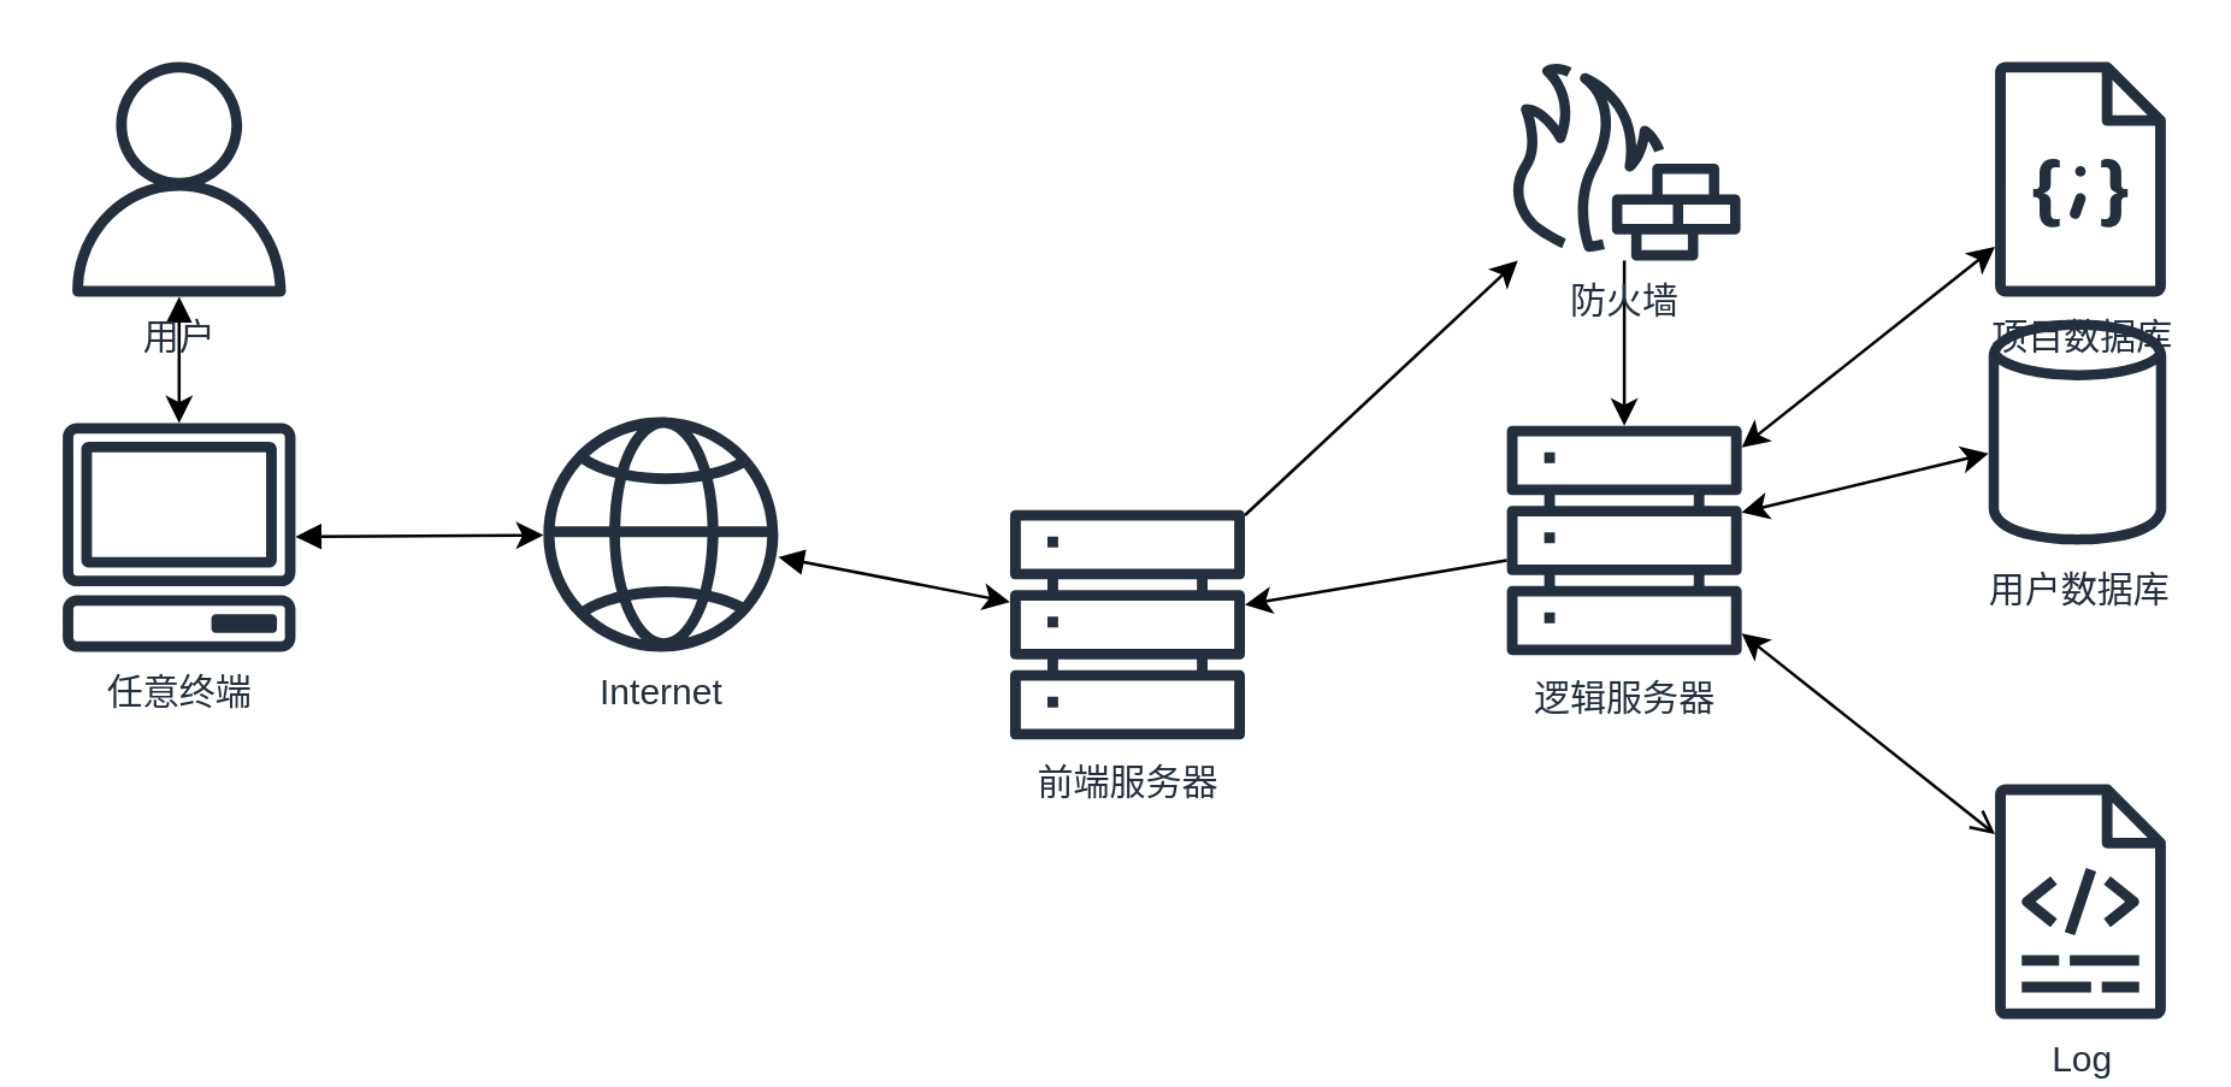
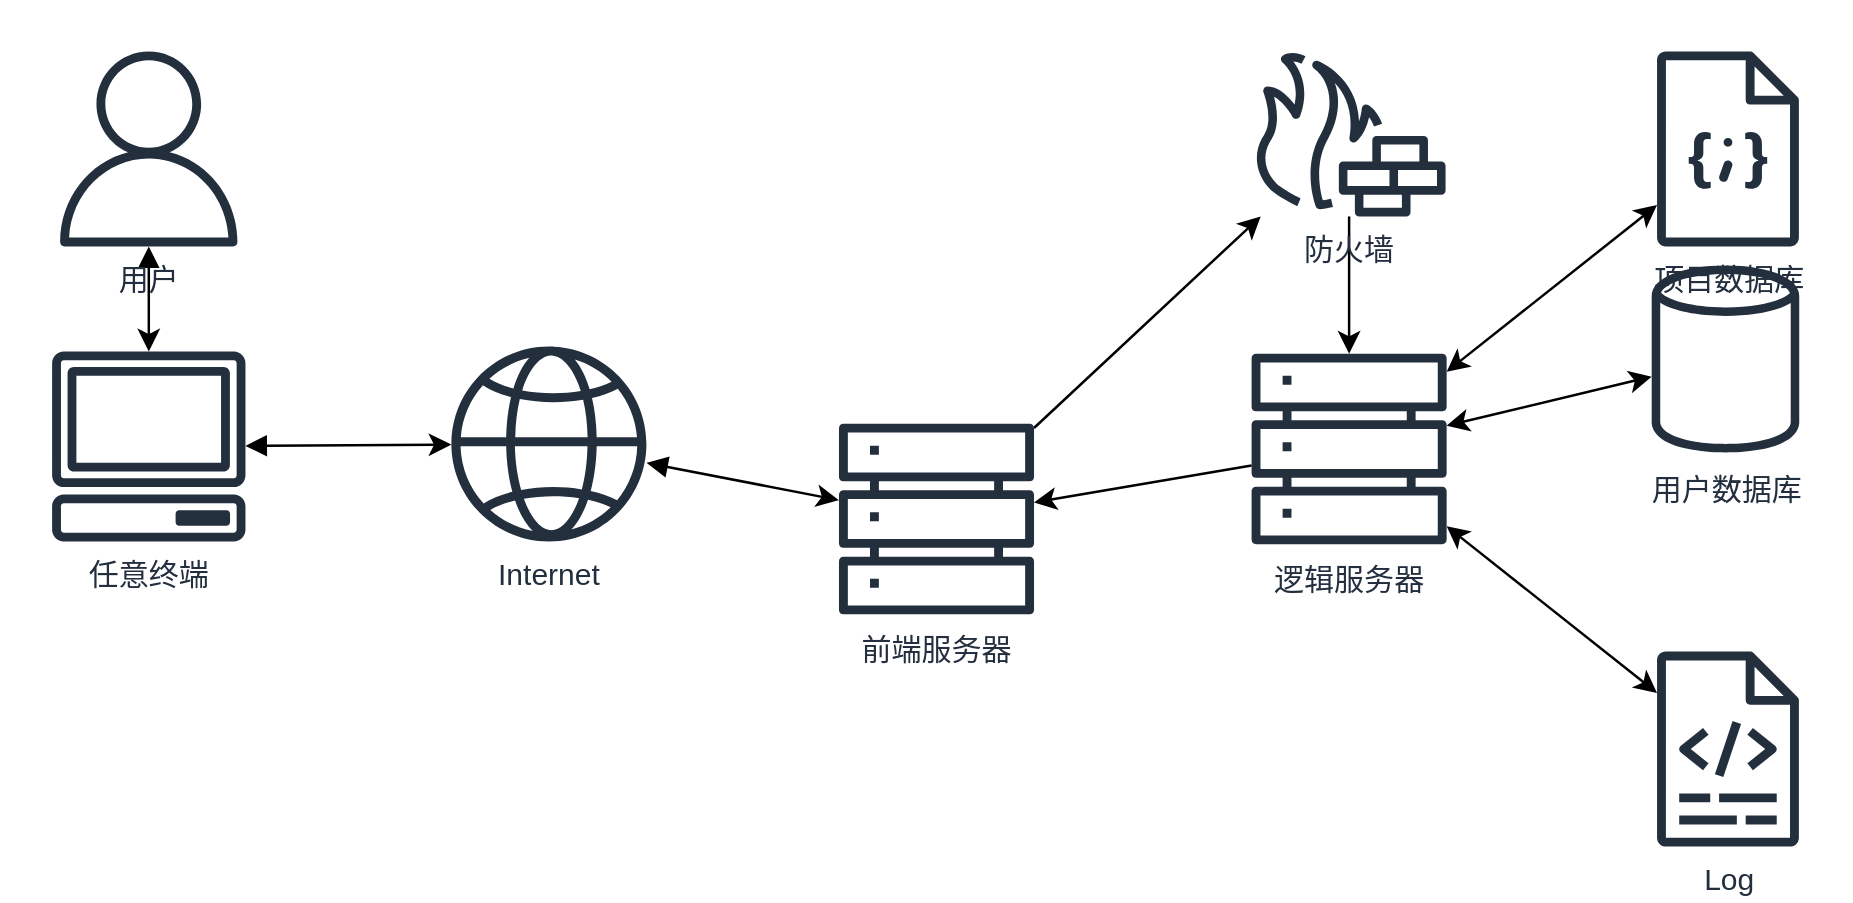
- <mxCell id="11" style="rounded=0;orthogonalLoop=1;jettySize=auto;html=1;startArrow=classic;startFill=1;endArrow=open;endFill=1;" edge="1" parent="1" source="12" target="18"><mxGeometry relative="1" as="geometry" /></mxCell>
+ <mxCell id="11" style="rounded=0;orthogonalLoop=1;jettySize=auto;html=1;startArrow=classic;startFill=1;endArrow=classic;endFill=1;" edge="1" parent="1" source="12" target="18"><mxGeometry relative="1" as="geometry" /></mxCell>
